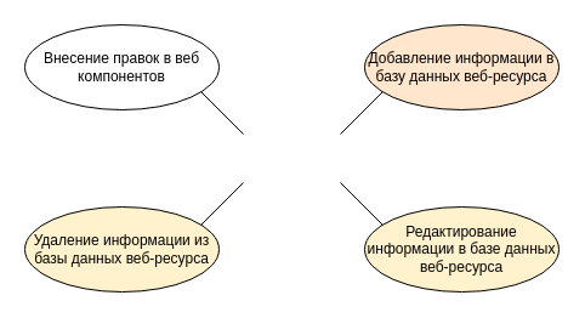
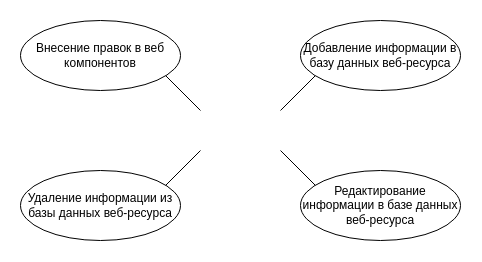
- <mxCell id="9" value="Добавление информации в базу данных веб-ресурса" style="ellipse;whiteSpace=wrap;html=1;fillColor=#ffe6cc;" parent="1" vertex="1"><mxGeometry x="300" y="20" width="160" height="70" as="geometry" /></mxCell>
+ <mxCell id="9" value="Добавление информации в базу данных веб-ресурса" style="ellipse;whiteSpace=wrap;html=1;" parent="1" vertex="1"><mxGeometry x="300" y="20" width="160" height="70" as="geometry" /></mxCell>
- <mxCell id="8" value="Удаление информации из базы данных веб-ресурса" style="ellipse;whiteSpace=wrap;html=1;fillColor=#fff2cc;" parent="1" vertex="1"><mxGeometry x="20" y="170" width="160" height="70" as="geometry" /></mxCell>
+ <mxCell id="8" value="Удаление информации из базы данных веб-ресурса" style="ellipse;whiteSpace=wrap;html=1;" parent="1" vertex="1"><mxGeometry x="20" y="170" width="160" height="70" as="geometry" /></mxCell>
- <mxCell id="7" value="Редактирование информации в базе данных веб-ресурса" style="ellipse;whiteSpace=wrap;html=1;fillColor=#fff2cc;" parent="1" vertex="1"><mxGeometry x="300" y="170" width="160" height="70" as="geometry" /></mxCell>
+ <mxCell id="7" value="Редактирование информации в базе данных веб-ресурса" style="ellipse;whiteSpace=wrap;html=1;" parent="1" vertex="1"><mxGeometry x="300" y="170" width="160" height="70" as="geometry" /></mxCell>
